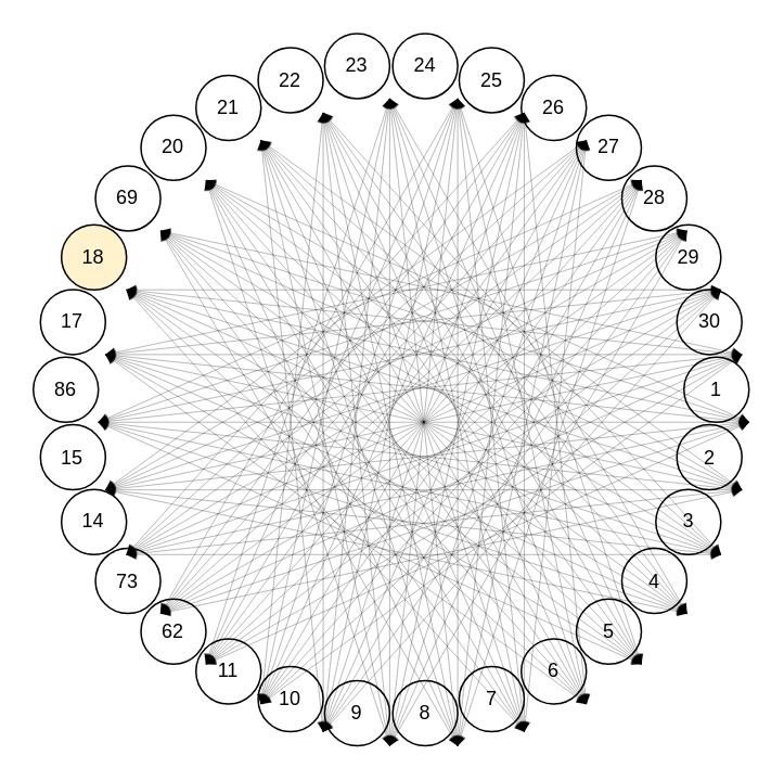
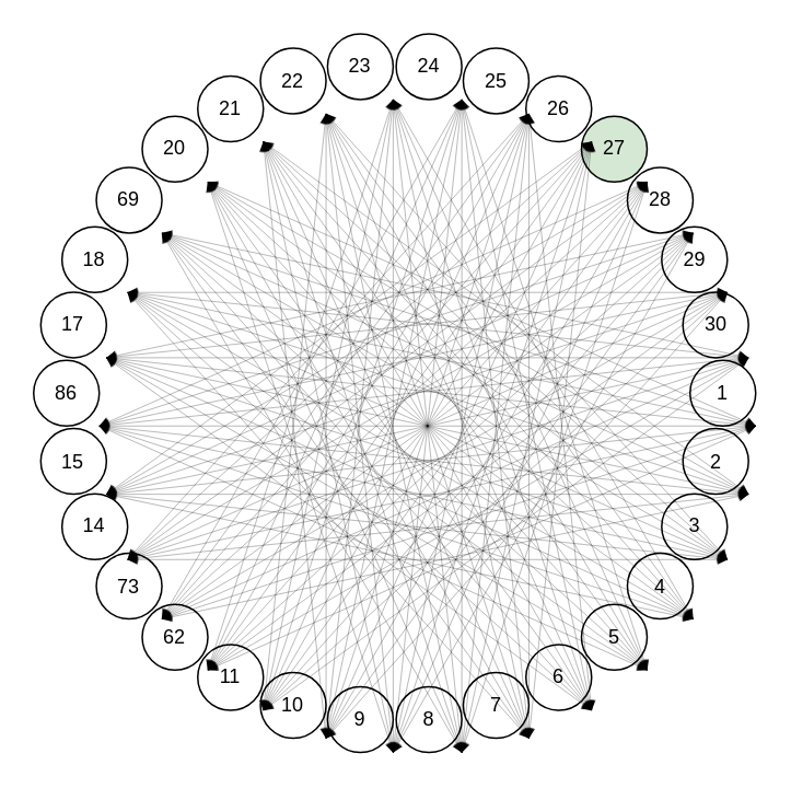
- <mxCell id="29" value="27" style="ellipse;whiteSpace=wrap;html=1;aspect=fixed;" parent="2" vertex="1"><mxGeometry x="333.826" y="50.275" width="40" height="40" as="geometry" /></mxCell>
+ <mxCell id="29" value="27" style="ellipse;whiteSpace=wrap;html=1;aspect=fixed;fillColor=#d5e8d4;" parent="2" vertex="1"><mxGeometry x="333.826" y="50.275" width="40" height="40" as="geometry" /></mxCell>
- <mxCell id="20" value="18" style="ellipse;whiteSpace=wrap;html=1;aspect=fixed;fillColor=#fff2cc;" parent="2" vertex="1"><mxGeometry x="17.291" y="117.557" width="40" height="40" as="geometry" /></mxCell>
+ <mxCell id="20" value="18" style="ellipse;whiteSpace=wrap;html=1;aspect=fixed;" parent="2" vertex="1"><mxGeometry x="17.291" y="117.557" width="40" height="40" as="geometry" /></mxCell>
